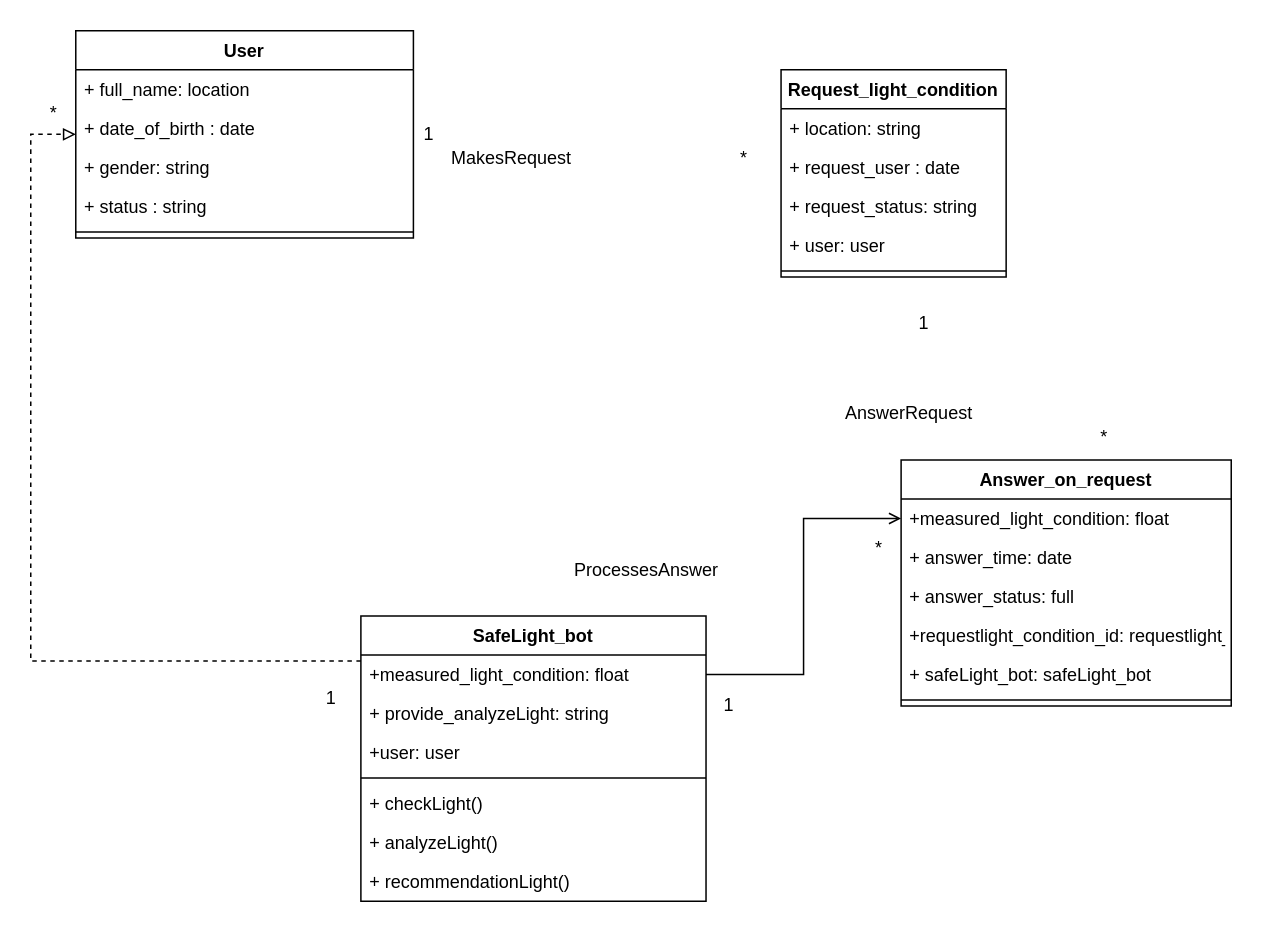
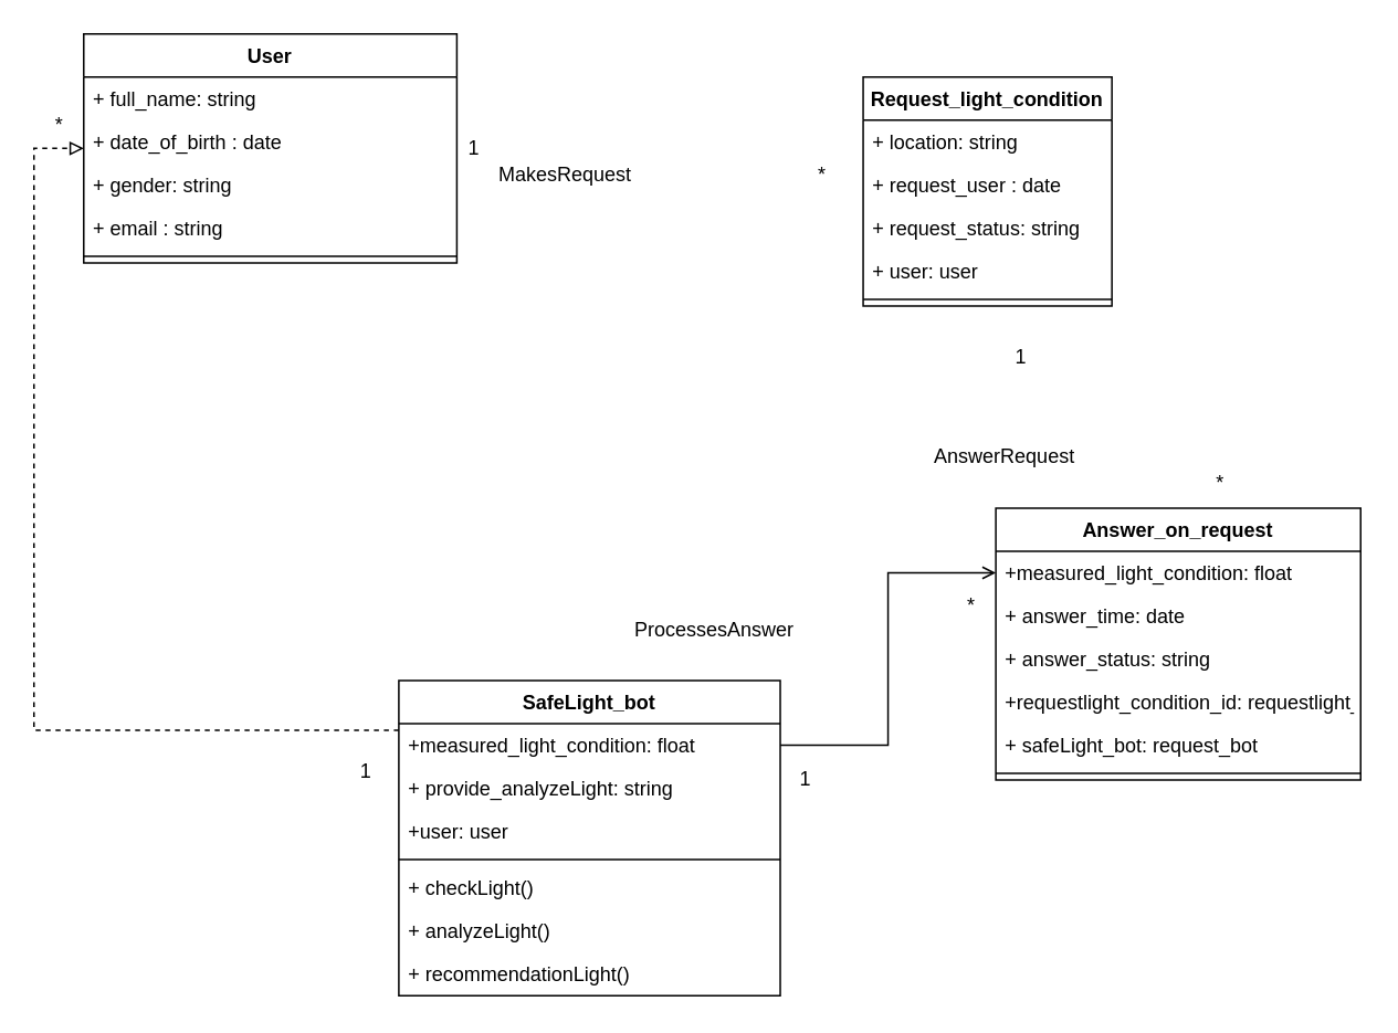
- <mxCell id="3" value="+ full_name: location" style="text;strokeColor=none;fillColor=none;align=left;verticalAlign=top;spacingLeft=4;spacingRight=4;overflow=hidden;rotatable=0;points=[[0,0.5],[1,0.5]];portConstraint=eastwest;" vertex="1" parent="2"><mxGeometry y="26" width="225" height="26" as="geometry" /></mxCell>
+ <mxCell id="3" value="+ full_name: string" style="text;strokeColor=none;fillColor=none;align=left;verticalAlign=top;spacingLeft=4;spacingRight=4;overflow=hidden;rotatable=0;points=[[0,0.5],[1,0.5]];portConstraint=eastwest;" vertex="1" parent="2"><mxGeometry y="26" width="225" height="26" as="geometry" /></mxCell>
- <mxCell id="6" value="+ status : string" style="text;strokeColor=none;fillColor=none;align=left;verticalAlign=top;spacingLeft=4;spacingRight=4;overflow=hidden;rotatable=0;points=[[0,0.5],[1,0.5]];portConstraint=eastwest;" vertex="1" parent="2"><mxGeometry y="104" width="225" height="26" as="geometry" /></mxCell>
+ <mxCell id="6" value="+ email : string" style="text;strokeColor=none;fillColor=none;align=left;verticalAlign=top;spacingLeft=4;spacingRight=4;overflow=hidden;rotatable=0;points=[[0,0.5],[1,0.5]];portConstraint=eastwest;" vertex="1" parent="2"><mxGeometry y="104" width="225" height="26" as="geometry" /></mxCell>
- <mxCell id="25" value="+ answer_status: full" style="text;strokeColor=none;fillColor=none;align=left;verticalAlign=top;spacingLeft=4;spacingRight=4;overflow=hidden;rotatable=0;points=[[0,0.5],[1,0.5]];portConstraint=eastwest;" vertex="1" parent="22"><mxGeometry y="78" width="220" height="26" as="geometry" /></mxCell>
+ <mxCell id="25" value="+ answer_status: string" style="text;strokeColor=none;fillColor=none;align=left;verticalAlign=top;spacingLeft=4;spacingRight=4;overflow=hidden;rotatable=0;points=[[0,0.5],[1,0.5]];portConstraint=eastwest;" vertex="1" parent="22"><mxGeometry y="78" width="220" height="26" as="geometry" /></mxCell>
- <mxCell id="27" value="+ safeLight_bot: safeLight_bot" style="text;strokeColor=none;fillColor=none;align=left;verticalAlign=top;spacingLeft=4;spacingRight=4;overflow=hidden;rotatable=0;points=[[0,0.5],[1,0.5]];portConstraint=eastwest;" vertex="1" parent="22"><mxGeometry y="130" width="220" height="26" as="geometry" /></mxCell>
+ <mxCell id="27" value="+ safeLight_bot: request_bot" style="text;strokeColor=none;fillColor=none;align=left;verticalAlign=top;spacingLeft=4;spacingRight=4;overflow=hidden;rotatable=0;points=[[0,0.5],[1,0.5]];portConstraint=eastwest;" vertex="1" parent="22"><mxGeometry y="130" width="220" height="26" as="geometry" /></mxCell>
